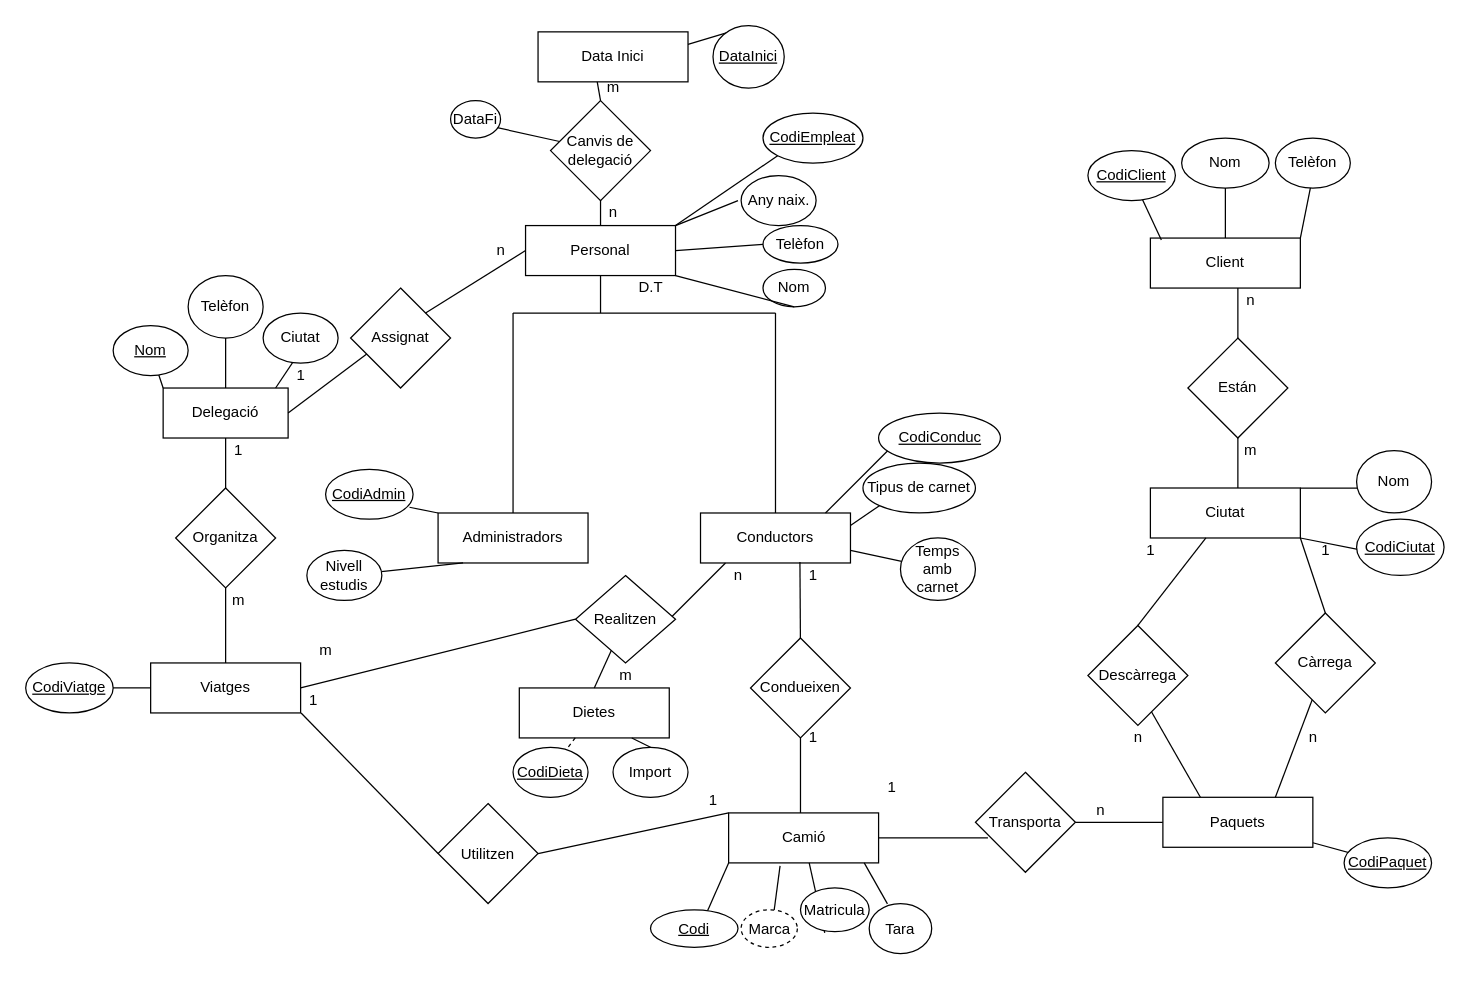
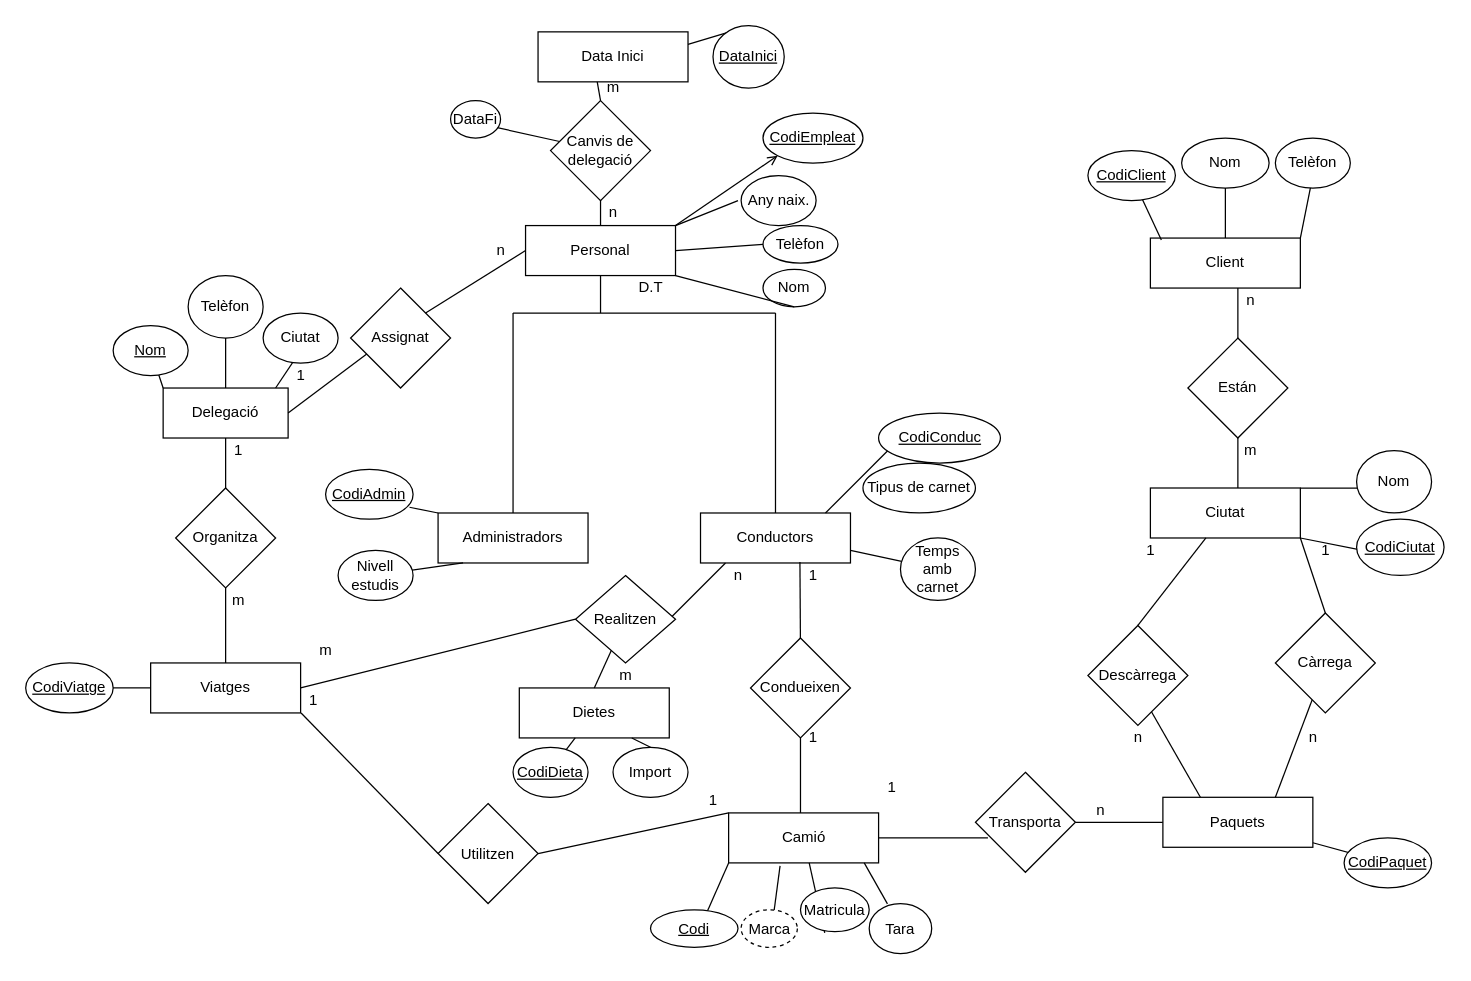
- <mxCell id="15" value="" style="endArrow=none;html=1;entryX=0;entryY=1;entryDx=0;entryDy=0;exitX=1;exitY=0;exitDx=0;exitDy=0;" edge="1" parent="1" source="9" target="11"><mxGeometry width="50" height="50" relative="1" as="geometry"><mxPoint x="390" y="220" as="sourcePoint" /><mxPoint x="440" y="170" as="targetPoint" /></mxGeometry></mxCell>
+ <mxCell id="15" value="" style="endArrow=open;html=1;entryX=0;entryY=1;entryDx=0;entryDy=0;exitX=1;exitY=0;exitDx=0;exitDy=0;" edge="1" parent="1" source="9" target="11"><mxGeometry width="50" height="50" relative="1" as="geometry"><mxPoint x="390" y="220" as="sourcePoint" /><mxPoint x="440" y="170" as="targetPoint" /></mxGeometry></mxCell>
- <mxCell id="22" value="" style="endArrow=none;html=1;entryX=1;entryY=0.25;entryDx=0;entryDy=0;exitX=0;exitY=1;exitDx=0;exitDy=0;" edge="1" parent="1" source="23" target="19"><mxGeometry width="50" height="50" relative="1" as="geometry"><mxPoint x="660" y="500" as="sourcePoint" /><mxPoint x="660" y="470" as="targetPoint" /></mxGeometry></mxCell>
- <mxCell id="21" value="Nivell estudis" style="ellipse;whiteSpace=wrap;html=1;" vertex="1" parent="1"><mxGeometry x="245" y="440" width="60" height="40" as="geometry" /></mxCell>
+ <mxCell id="21" value="Nivell estudis" style="ellipse;whiteSpace=wrap;html=1;" vertex="1" parent="1"><mxGeometry x="270" y="440" width="60" height="40" as="geometry" /></mxCell>
- <mxCell id="74" value="" style="endArrow=none;html=1;entryX=0.707;entryY=0.053;entryDx=0;entryDy=0;entryPerimeter=0;dashed=1;" edge="1" parent="1" source="70" target="71"><mxGeometry width="50" height="50" relative="1" as="geometry"><mxPoint x="405" y="565" as="sourcePoint" /><mxPoint x="435" y="515" as="targetPoint" /></mxGeometry></mxCell>
+ <mxCell id="74" value="" style="endArrow=none;html=1;entryX=0.707;entryY=0.053;entryDx=0;entryDy=0;entryPerimeter=0;" edge="1" parent="1" source="70" target="71"><mxGeometry width="50" height="50" relative="1" as="geometry"><mxPoint x="405" y="565" as="sourcePoint" /><mxPoint x="435" y="515" as="targetPoint" /></mxGeometry></mxCell>
